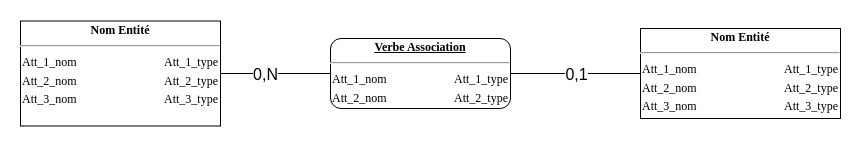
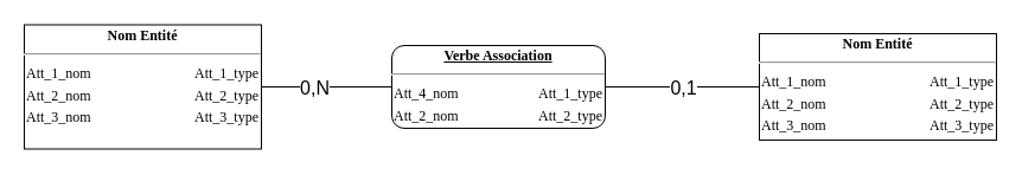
- <mxCell id="5" value="&lt;div style=&quot;box-sizing: border-box ; width: 100% ; padding: 2px&quot;&gt;&lt;b&gt;&lt;u style=&quot;background-color: rgb(255 , 255 , 255)&quot;&gt;Verbe Association&lt;/u&gt;&lt;/b&gt;&lt;/div&gt;&lt;hr&gt;&lt;table style=&quot;width: 100% ; font-size: 1em&quot; cellpadding=&quot;2&quot; cellspacing=&quot;0&quot;&gt;&lt;tbody&gt;&lt;tr&gt;&lt;td style=&quot;text-align: left&quot;&gt;Att_1_nom&lt;/td&gt;&lt;td style=&quot;text-align: right&quot;&gt;Att_1_type&lt;br&gt;&lt;/td&gt;&lt;/tr&gt;&lt;tr&gt;&lt;td style=&quot;text-align: left&quot;&gt;Att_2_nom&lt;br&gt;&lt;/td&gt;&lt;td style=&quot;text-align: right&quot;&gt;Att_2_type&lt;br&gt;&lt;/td&gt;&lt;/tr&gt;&lt;/tbody&gt;&lt;/table&gt;" style="verticalAlign=top;align=center;overflow=fill;html=1;rounded=1;shadow=0;comic=0;labelBackgroundColor=none;strokeColor=#000000;strokeWidth=1;fillColor=#ffffff;fontFamily=Verdana;fontSize=12;fontColor=#000000;" parent="1" vertex="1"><mxGeometry x="330" y="38" width="180" height="70" as="geometry" /></mxCell>
+ <mxCell id="5" value="&lt;div style=&quot;box-sizing: border-box ; width: 100% ; padding: 2px&quot;&gt;&lt;b&gt;&lt;u style=&quot;background-color: rgb(255 , 255 , 255)&quot;&gt;Verbe Association&lt;/u&gt;&lt;/b&gt;&lt;/div&gt;&lt;hr&gt;&lt;table style=&quot;width: 100% ; font-size: 1em&quot; cellpadding=&quot;2&quot; cellspacing=&quot;0&quot;&gt;&lt;tbody&gt;&lt;tr&gt;&lt;td style=&quot;text-align: left&quot;&gt;Att_4_nom&lt;/td&gt;&lt;td style=&quot;text-align: right&quot;&gt;Att_1_type&lt;br&gt;&lt;/td&gt;&lt;/tr&gt;&lt;tr&gt;&lt;td style=&quot;text-align: left&quot;&gt;Att_2_nom&lt;br&gt;&lt;/td&gt;&lt;td style=&quot;text-align: right&quot;&gt;Att_2_type&lt;br&gt;&lt;/td&gt;&lt;/tr&gt;&lt;/tbody&gt;&lt;/table&gt;" style="verticalAlign=top;align=center;overflow=fill;html=1;rounded=1;shadow=0;comic=0;labelBackgroundColor=none;strokeColor=#000000;strokeWidth=1;fillColor=#ffffff;fontFamily=Verdana;fontSize=12;fontColor=#000000;" parent="1" vertex="1"><mxGeometry x="330" y="38" width="180" height="70" as="geometry" /></mxCell>
